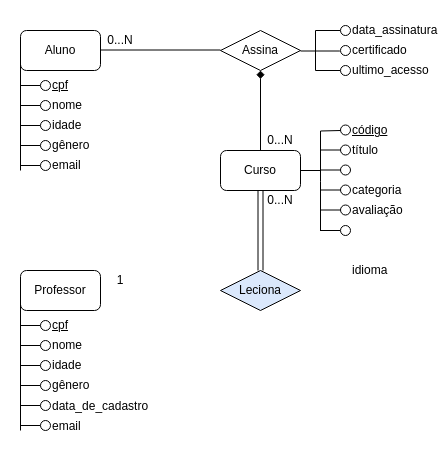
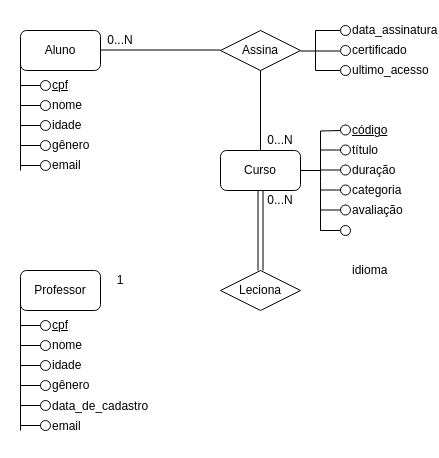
- <mxCell id="9" value="" style="endArrow=diamond;html=1;rounded=0;exitX=0.5;exitY=0;exitDx=0;exitDy=0;entryX=0.5;entryY=1;entryDx=0;entryDy=0;" edge="1" parent="1" source="4" target="7"><mxGeometry width="50" height="50" relative="1" as="geometry"><mxPoint x="110" y="59.5" as="sourcePoint" /><mxPoint x="230" y="59.5" as="targetPoint" /><Array as="points"><mxPoint x="260" y="150" /></Array></mxGeometry></mxCell>
+ <mxCell id="9" value="" style="endArrow=none;html=1;rounded=0;exitX=0.5;exitY=0;exitDx=0;exitDy=0;entryX=0.5;entryY=1;entryDx=0;entryDy=0;" edge="1" parent="1" source="4" target="7"><mxGeometry width="50" height="50" relative="1" as="geometry"><mxPoint x="110" y="59.5" as="sourcePoint" /><mxPoint x="230" y="59.5" as="targetPoint" /><Array as="points"><mxPoint x="260" y="150" /></Array></mxGeometry></mxCell>
+ <mxCell id="58" value="duração" style="text;html=1;strokeColor=none;fillColor=none;align=left;verticalAlign=middle;whiteSpace=wrap;rounded=0;fontStyle=0" vertex="1" parent="1"><mxGeometry x="350" y="159.5" width="40" height="20" as="geometry" /></mxCell>
- <mxCell id="6" value="Leciona" style="rhombus;whiteSpace=wrap;html=1;fillColor=#dae8fc;" vertex="1" parent="1"><mxGeometry x="220" y="270" width="80" height="40" as="geometry" /></mxCell>
+ <mxCell id="6" value="Leciona" style="rhombus;whiteSpace=wrap;html=1;" vertex="1" parent="1"><mxGeometry x="220" y="270" width="80" height="40" as="geometry" /></mxCell>
